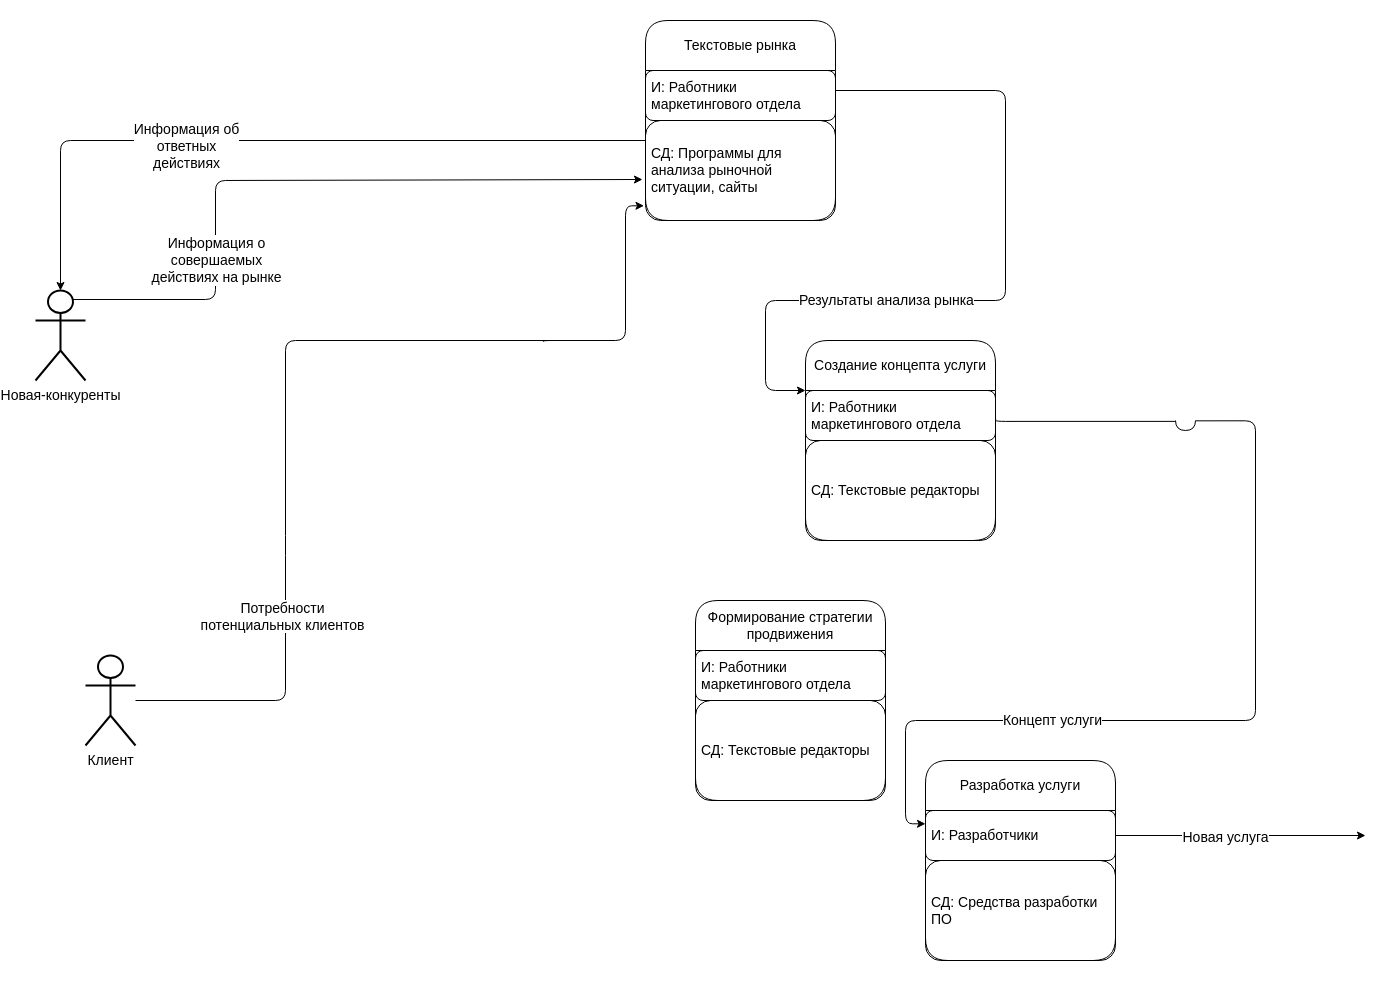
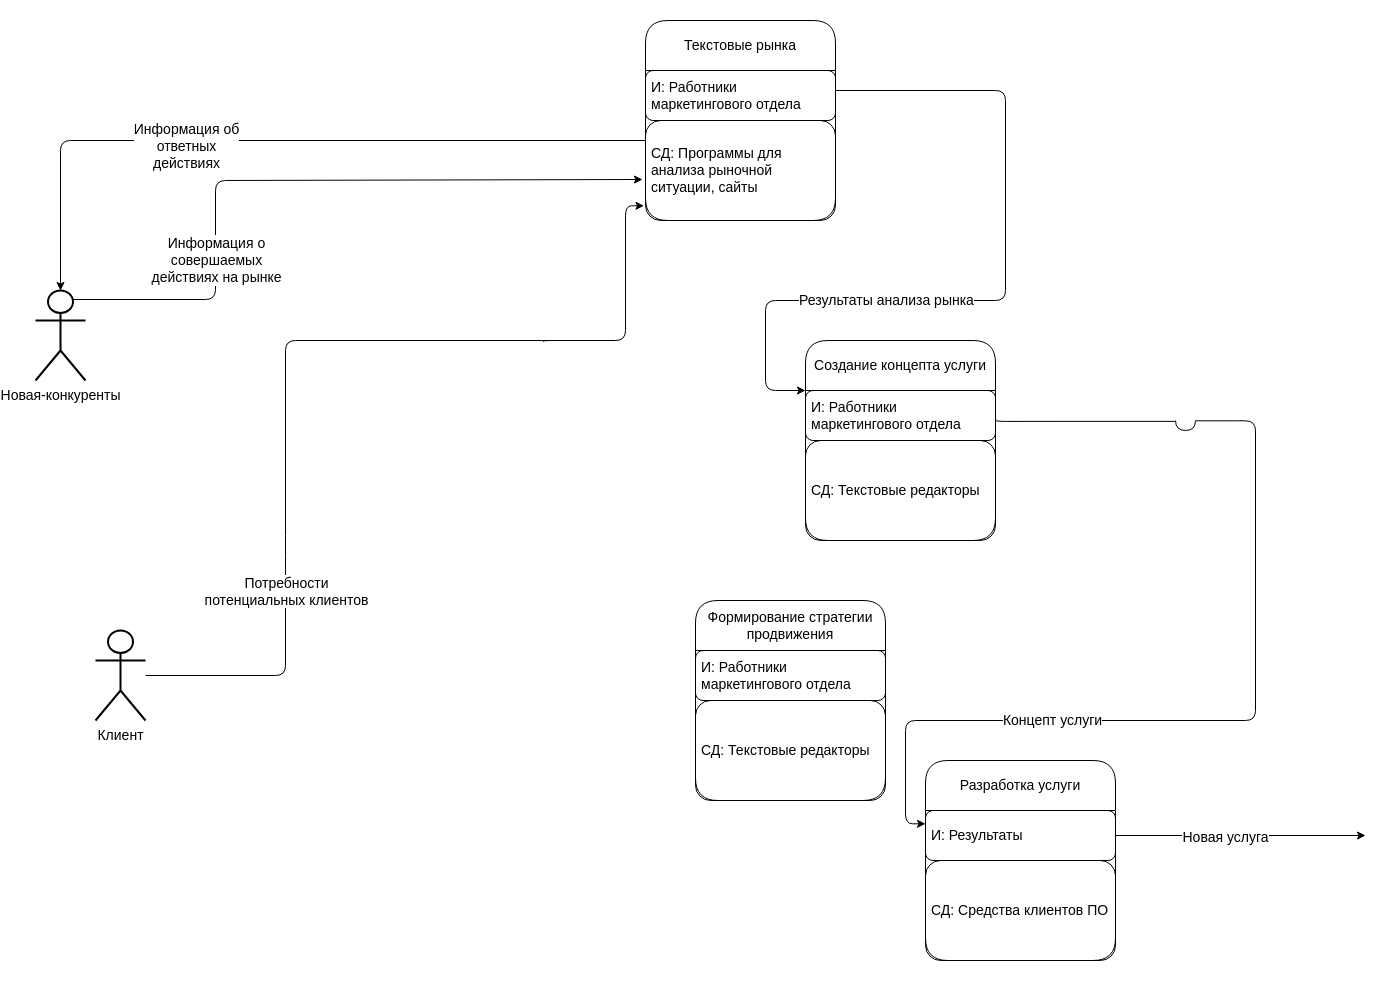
- <mxCell id="27" value="&lt;font style=&quot;font-size: 14px;&quot;&gt;Клиент&lt;/font&gt;" style="shape=umlActor;verticalLabelPosition=bottom;verticalAlign=top;html=1;outlineConnect=0;strokeWidth=2;rounded=1;" parent="1" vertex="1"><mxGeometry x="70" y="655" width="50" height="90" as="geometry" /></mxCell>
+ <mxCell id="27" value="&lt;font style=&quot;font-size: 14px;&quot;&gt;Клиент&lt;/font&gt;" style="shape=umlActor;verticalLabelPosition=bottom;verticalAlign=top;html=1;outlineConnect=0;strokeWidth=2;rounded=1;" parent="1" vertex="1"><mxGeometry x="80" y="630" width="50" height="90" as="geometry" /></mxCell>
- <mxCell id="19" value="&lt;div style=&quot;text-align: justify;&quot;&gt;&lt;span style=&quot;font-size: 14px; background-color: initial;&quot;&gt;И: Разработчики&lt;/span&gt;&lt;/div&gt;" style="text;strokeColor=default;fillColor=none;align=left;verticalAlign=middle;spacingLeft=4;spacingRight=4;overflow=hidden;points=[[0,0.5],[1,0.5]];portConstraint=eastwest;rotatable=0;whiteSpace=wrap;html=1;rounded=1;" parent="16" vertex="1"><mxGeometry y="50" width="190" height="50" as="geometry" /></mxCell>
+ <mxCell id="19" value="&lt;div style=&quot;text-align: justify;&quot;&gt;&lt;span style=&quot;font-size: 14px; background-color: initial;&quot;&gt;И: Результаты&lt;/span&gt;&lt;/div&gt;" style="text;strokeColor=default;fillColor=none;align=left;verticalAlign=middle;spacingLeft=4;spacingRight=4;overflow=hidden;points=[[0,0.5],[1,0.5]];portConstraint=eastwest;rotatable=0;whiteSpace=wrap;html=1;rounded=1;" parent="16" vertex="1"><mxGeometry y="50" width="190" height="50" as="geometry" /></mxCell>
- <mxCell id="20" value="&lt;font style=&quot;font-size: 14px;&quot; face=&quot;Helvetica&quot;&gt;&lt;font style=&quot;font-size: 14px;&quot;&gt;СД: С&lt;/font&gt;&lt;/font&gt;&lt;span style=&quot;font-size: 14px; text-align: justify;&quot;&gt;редства разработки ПО&lt;/span&gt;" style="text;strokeColor=default;fillColor=none;align=left;verticalAlign=middle;spacingLeft=4;spacingRight=4;overflow=hidden;points=[[0,0.5],[1,0.5]];portConstraint=eastwest;rotatable=0;whiteSpace=wrap;html=1;rounded=1;" parent="16" vertex="1"><mxGeometry y="100" width="190" height="100" as="geometry" /></mxCell>
+ <mxCell id="20" value="&lt;font style=&quot;font-size: 14px;&quot; face=&quot;Helvetica&quot;&gt;&lt;font style=&quot;font-size: 14px;&quot;&gt;СД: С&lt;/font&gt;&lt;/font&gt;&lt;span style=&quot;font-size: 14px; text-align: justify;&quot;&gt;редства клиентов ПО&lt;/span&gt;" style="text;strokeColor=default;fillColor=none;align=left;verticalAlign=middle;spacingLeft=4;spacingRight=4;overflow=hidden;points=[[0,0.5],[1,0.5]];portConstraint=eastwest;rotatable=0;whiteSpace=wrap;html=1;rounded=1;" parent="16" vertex="1"><mxGeometry y="100" width="190" height="100" as="geometry" /></mxCell>
